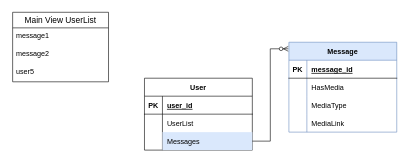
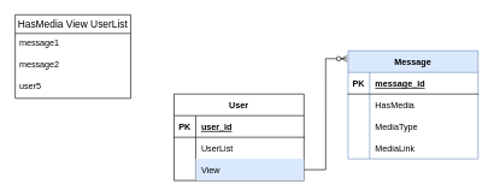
- <mxCell id="2" value="Main View UserList" style="swimlane;fontStyle=0;childLayout=stackLayout;horizontal=1;startSize=26;horizontalStack=0;resizeParent=1;resizeParentMax=0;resizeLast=0;collapsible=1;marginBottom=0;align=center;fontSize=14;sketch=0;" vertex="1" parent="1"><mxGeometry x="20" y="20" width="160" height="116" as="geometry" /></mxCell>
+ <mxCell id="2" value="HasMedia View UserList" style="swimlane;fontStyle=0;childLayout=stackLayout;horizontal=1;startSize=26;horizontalStack=0;resizeParent=1;resizeParentMax=0;resizeLast=0;collapsible=1;marginBottom=0;align=center;fontSize=14;sketch=0;" vertex="1" parent="1"><mxGeometry x="20" y="20" width="160" height="116" as="geometry" /></mxCell>
- <mxCell id="15" value="Messages" style="shape=partialRectangle;connectable=0;fillColor=#dae8fc;top=0;left=0;bottom=0;right=0;align=left;spacingLeft=6;overflow=hidden;sketch=0;strokeColor=#6c8ebf;" vertex="1" parent="13"><mxGeometry x="30" width="150" height="30" as="geometry"><mxRectangle width="150" height="30" as="alternateBounds" /></mxGeometry></mxCell>
+ <mxCell id="15" value="View" style="shape=partialRectangle;connectable=0;fillColor=#dae8fc;top=0;left=0;bottom=0;right=0;align=left;spacingLeft=6;overflow=hidden;sketch=0;strokeColor=#6c8ebf;" vertex="1" parent="13"><mxGeometry x="30" width="150" height="30" as="geometry"><mxRectangle width="150" height="30" as="alternateBounds" /></mxGeometry></mxCell>
